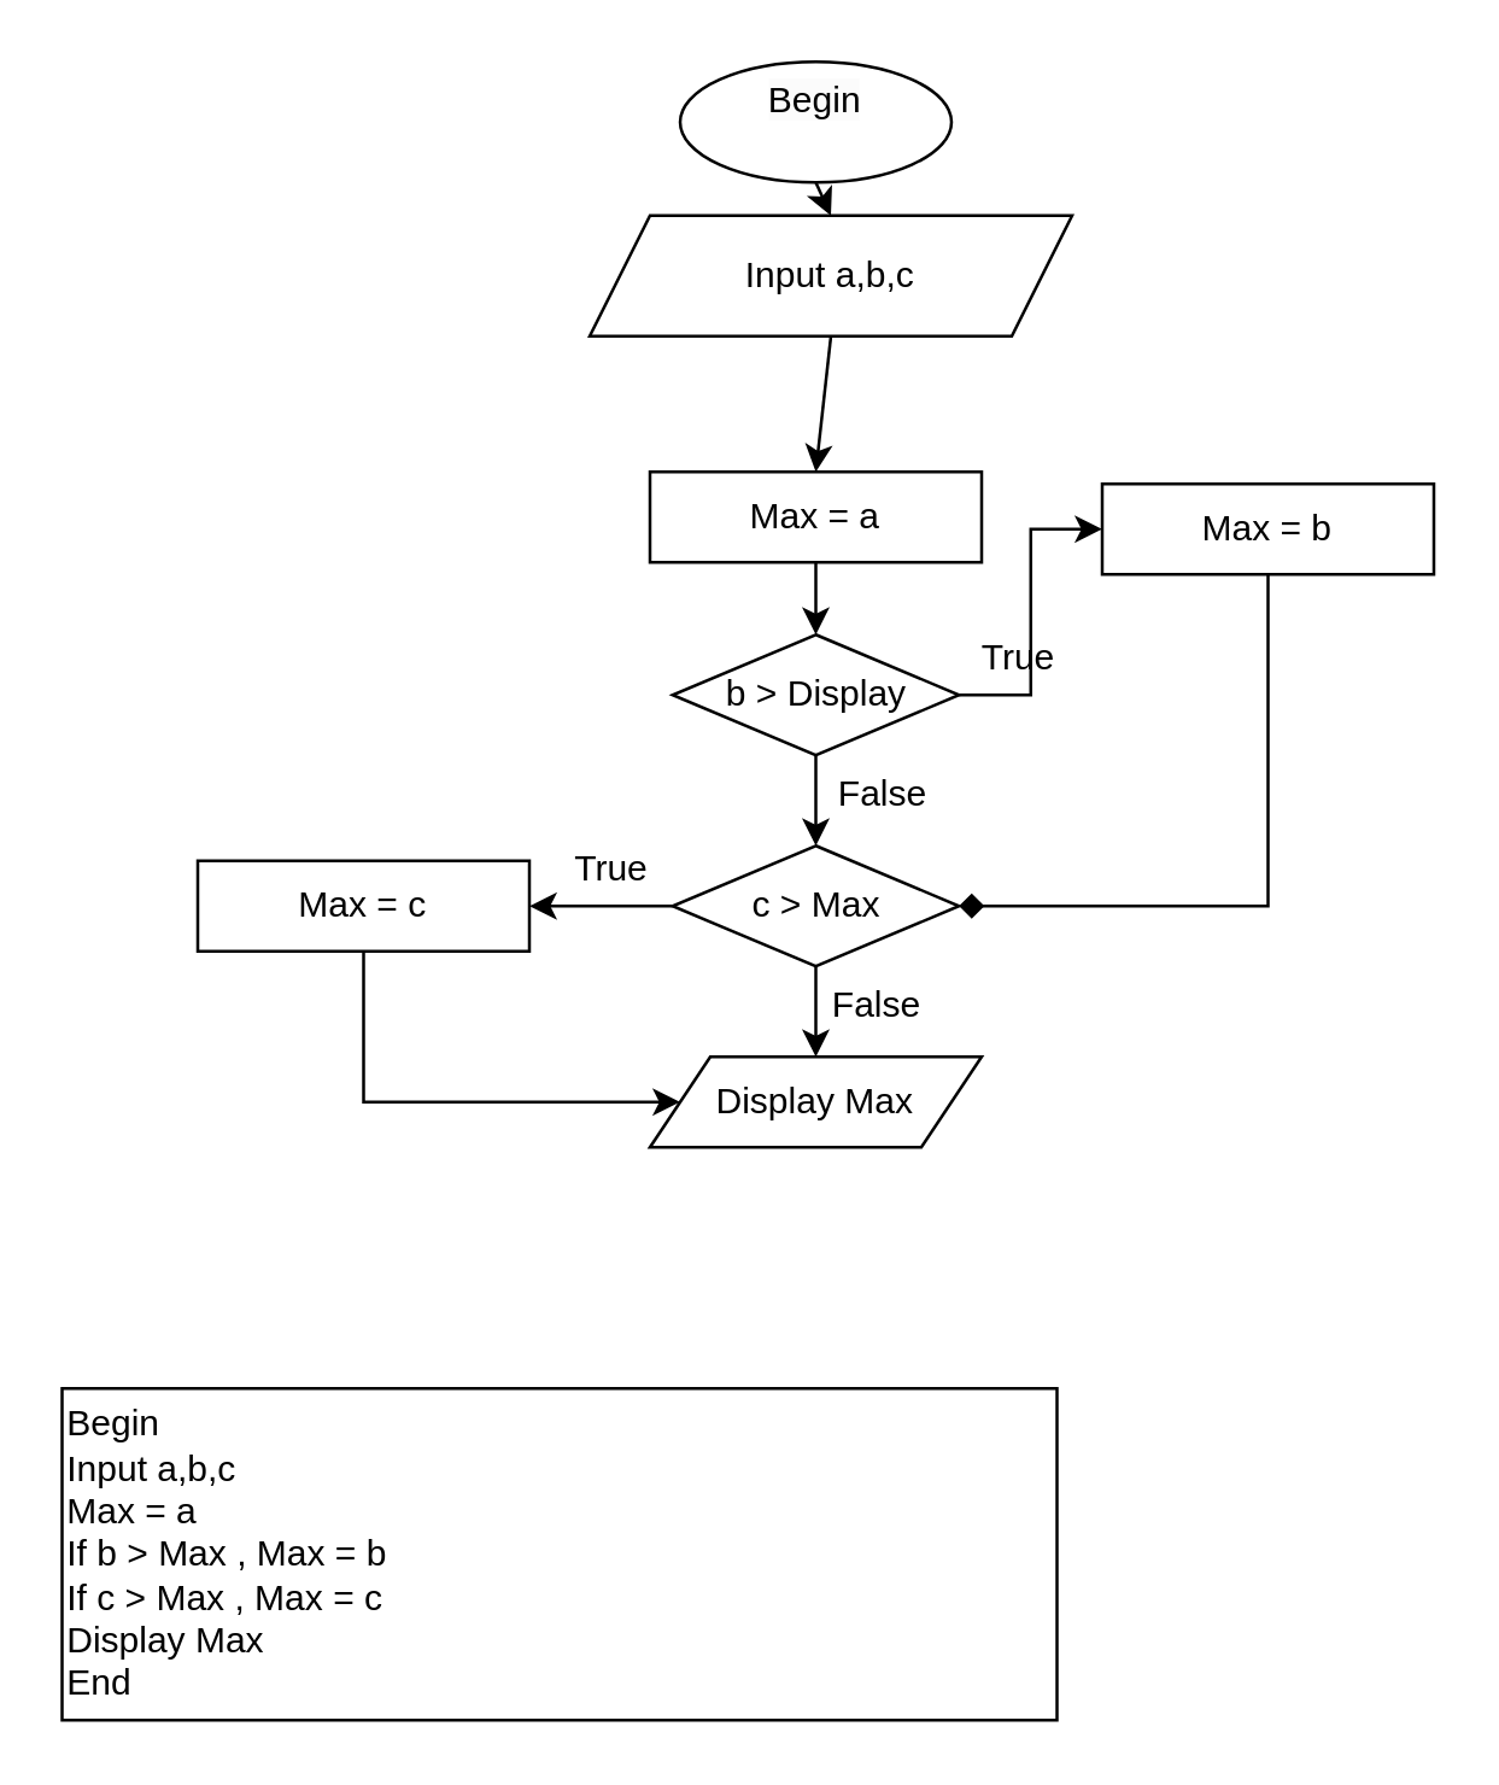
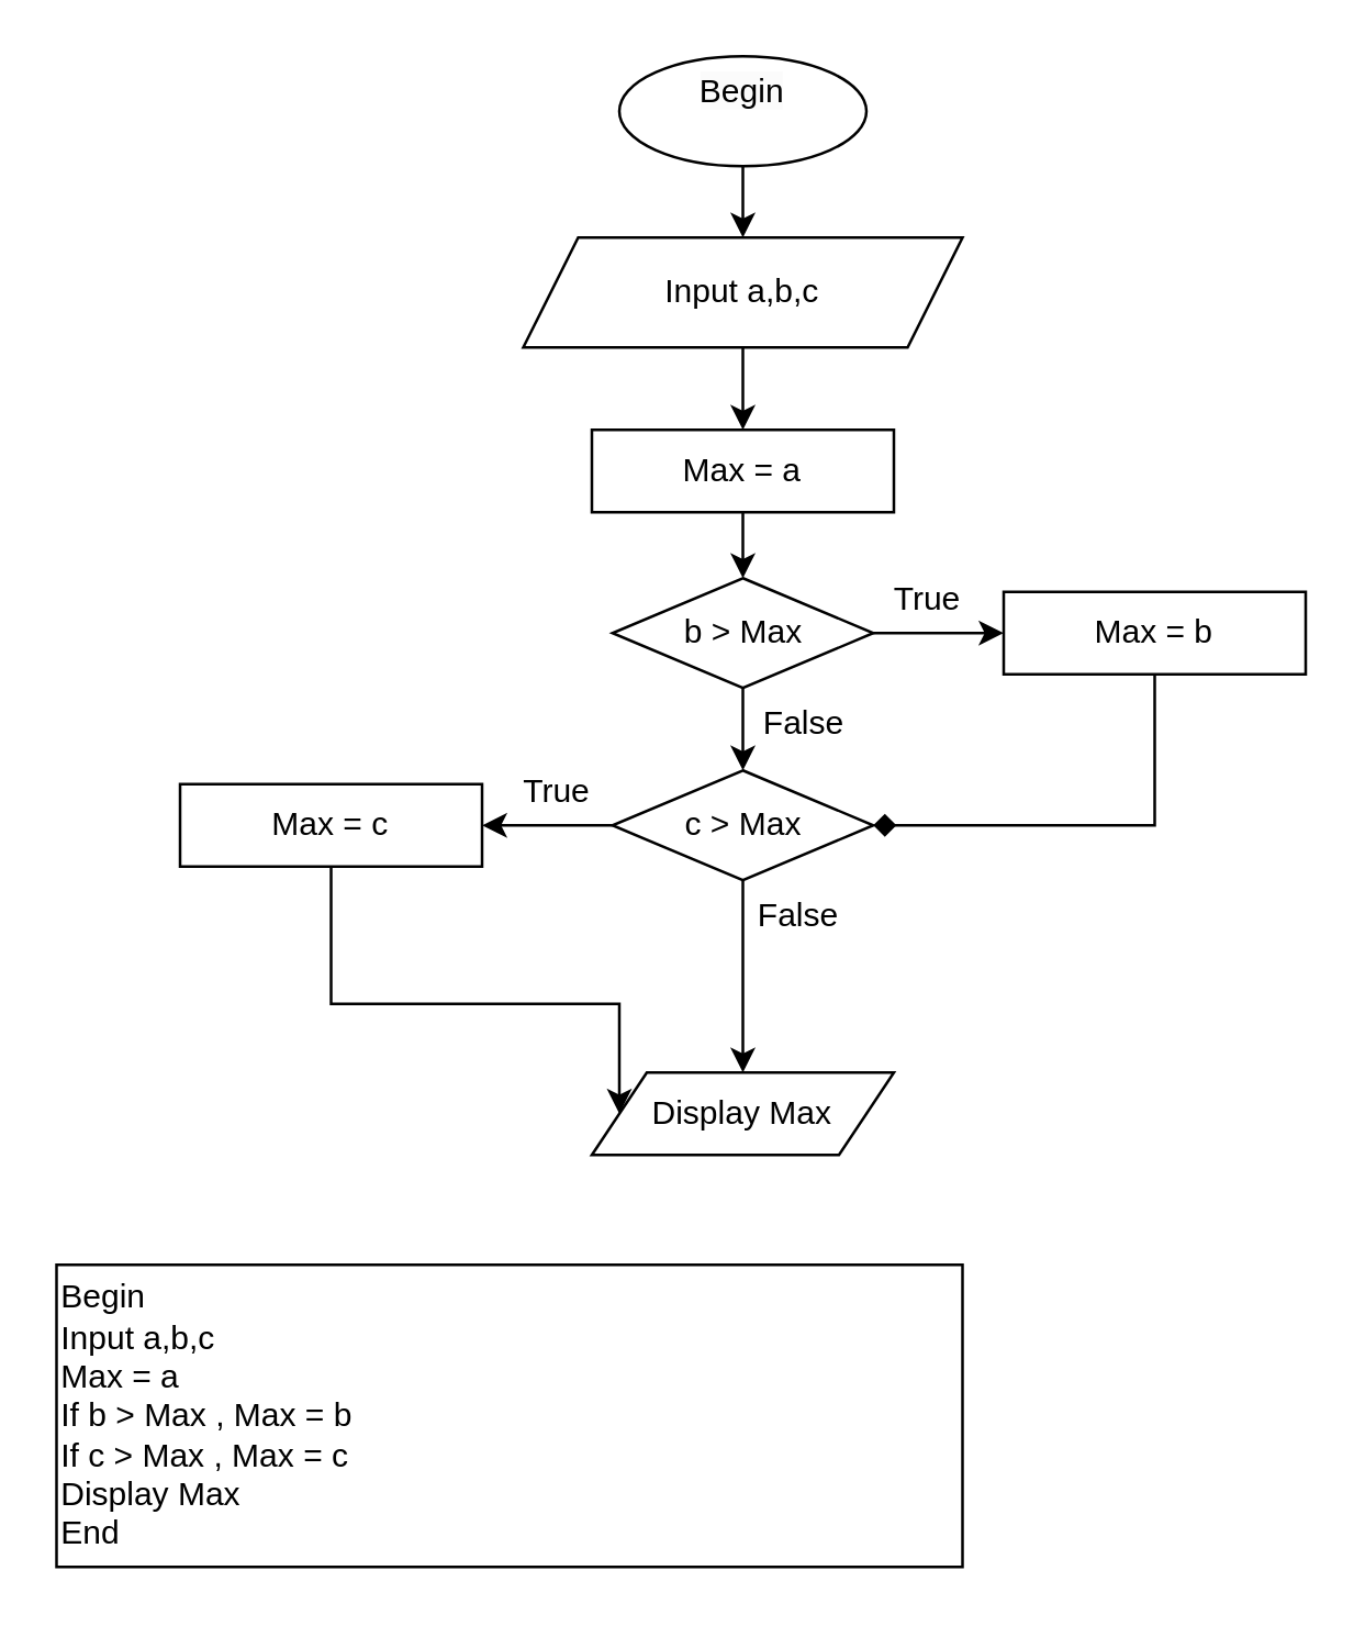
- <mxCell id="4" value="Input a,b,c" style="shape=parallelogram;perimeter=parallelogramPerimeter;whiteSpace=wrap;html=1;fixedSize=1;" parent="1" vertex="1"><mxGeometry x="195" y="71" width="160" height="40" as="geometry" /></mxCell>
+ <mxCell id="4" value="Input a,b,c" style="shape=parallelogram;perimeter=parallelogramPerimeter;whiteSpace=wrap;html=1;fixedSize=1;" parent="1" vertex="1"><mxGeometry x="190" y="86" width="160" height="40" as="geometry" /></mxCell>
- <mxCell id="15" value="&lt;div style=&quot;text-align: left&quot;&gt;Max = b&lt;/div&gt;" style="rounded=0;whiteSpace=wrap;html=1;" parent="1" vertex="1"><mxGeometry x="365" y="160" width="110" height="30" as="geometry" /></mxCell>
+ <mxCell id="15" value="&lt;div style=&quot;text-align: left&quot;&gt;Max = b&lt;/div&gt;" style="rounded=0;whiteSpace=wrap;html=1;" parent="1" vertex="1"><mxGeometry x="365" y="215" width="110" height="30" as="geometry" /></mxCell>
- <mxCell id="12" value="b &amp;gt; Display" style="rhombus;whiteSpace=wrap;html=1;" parent="1" vertex="1"><mxGeometry x="222.5" y="210" width="95" height="40" as="geometry" /></mxCell>
+ <mxCell id="12" value="b &amp;gt; Max" style="rhombus;whiteSpace=wrap;html=1;" parent="1" vertex="1"><mxGeometry x="222.5" y="210" width="95" height="40" as="geometry" /></mxCell>
- <mxCell id="6" value="Display Max" style="shape=parallelogram;perimeter=parallelogramPerimeter;whiteSpace=wrap;html=1;fixedSize=1;" parent="1" vertex="1"><mxGeometry x="215" y="350" width="110" height="30" as="geometry" /></mxCell>
+ <mxCell id="6" value="Display Max" style="shape=parallelogram;perimeter=parallelogramPerimeter;whiteSpace=wrap;html=1;fixedSize=1;" parent="1" vertex="1"><mxGeometry x="215" y="390" width="110" height="30" as="geometry" /></mxCell>
